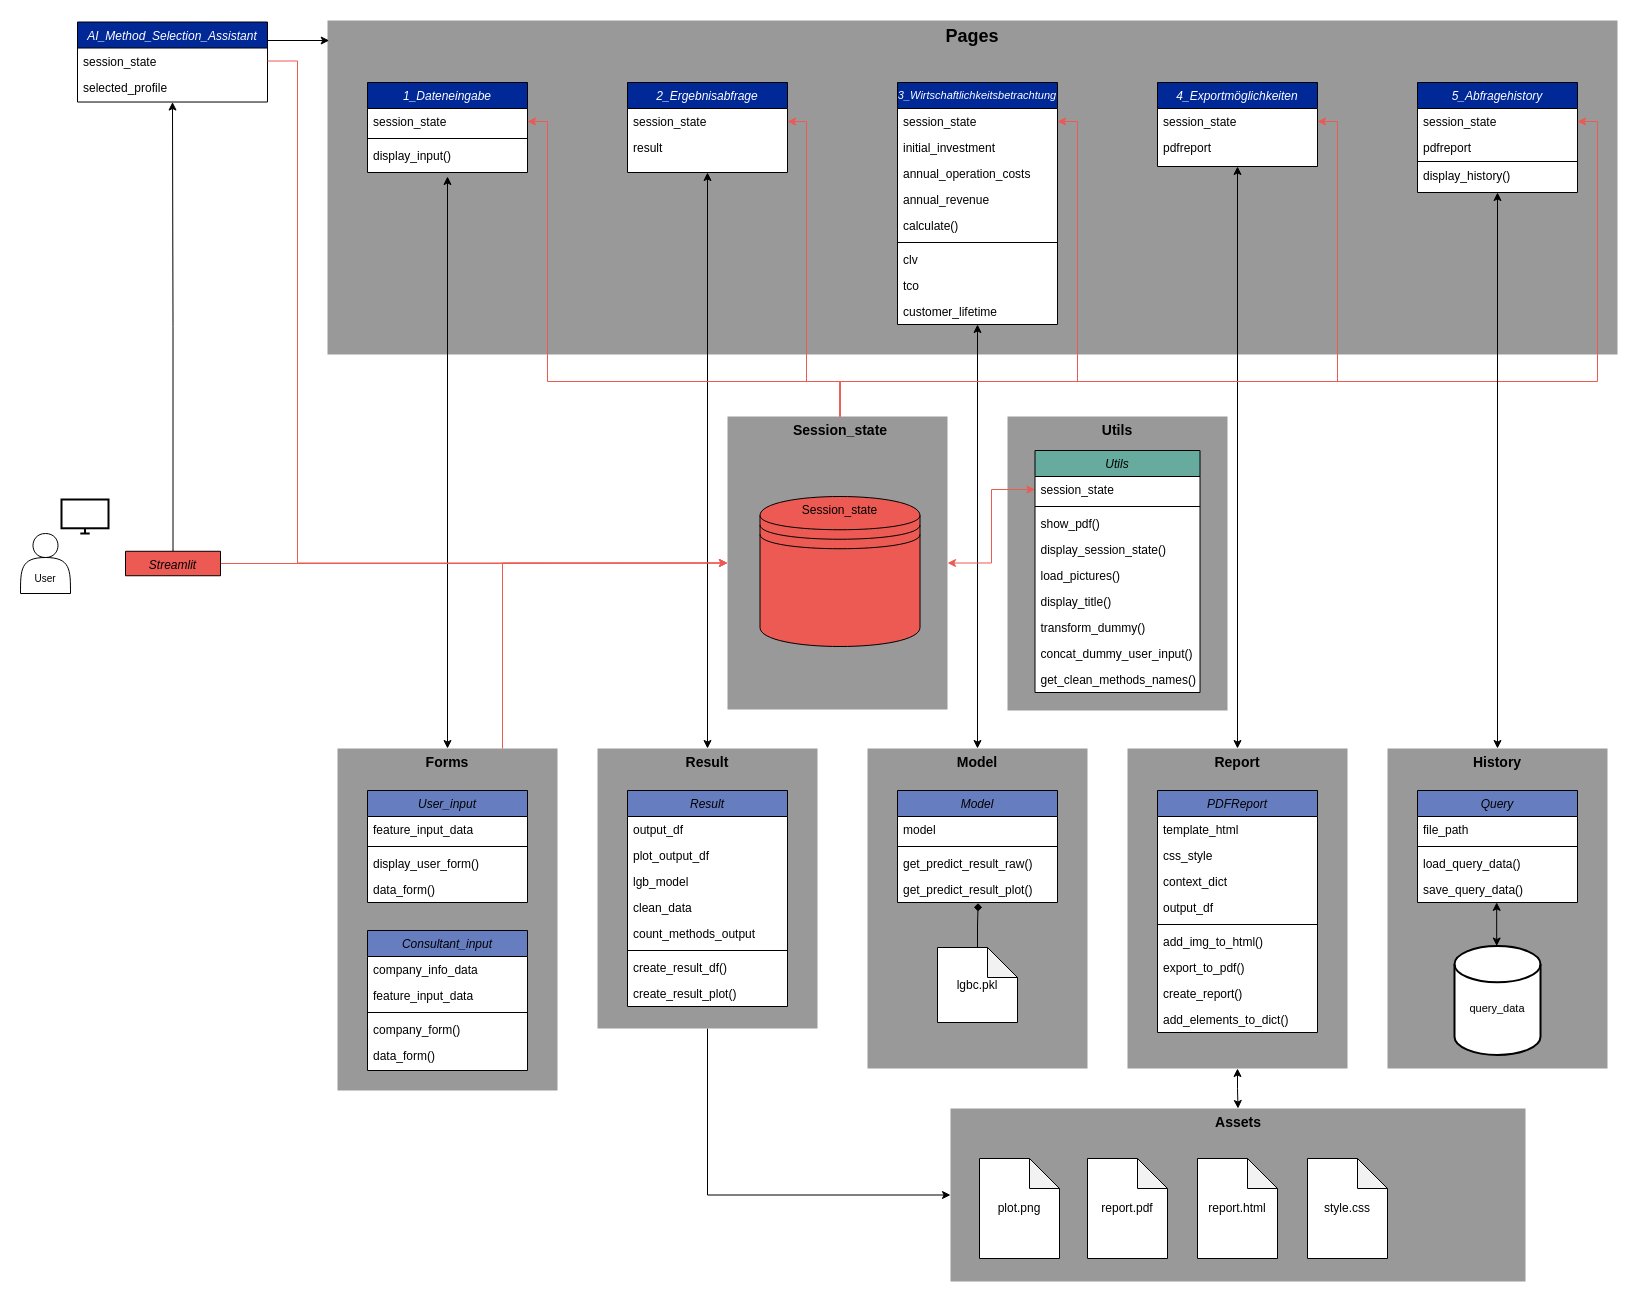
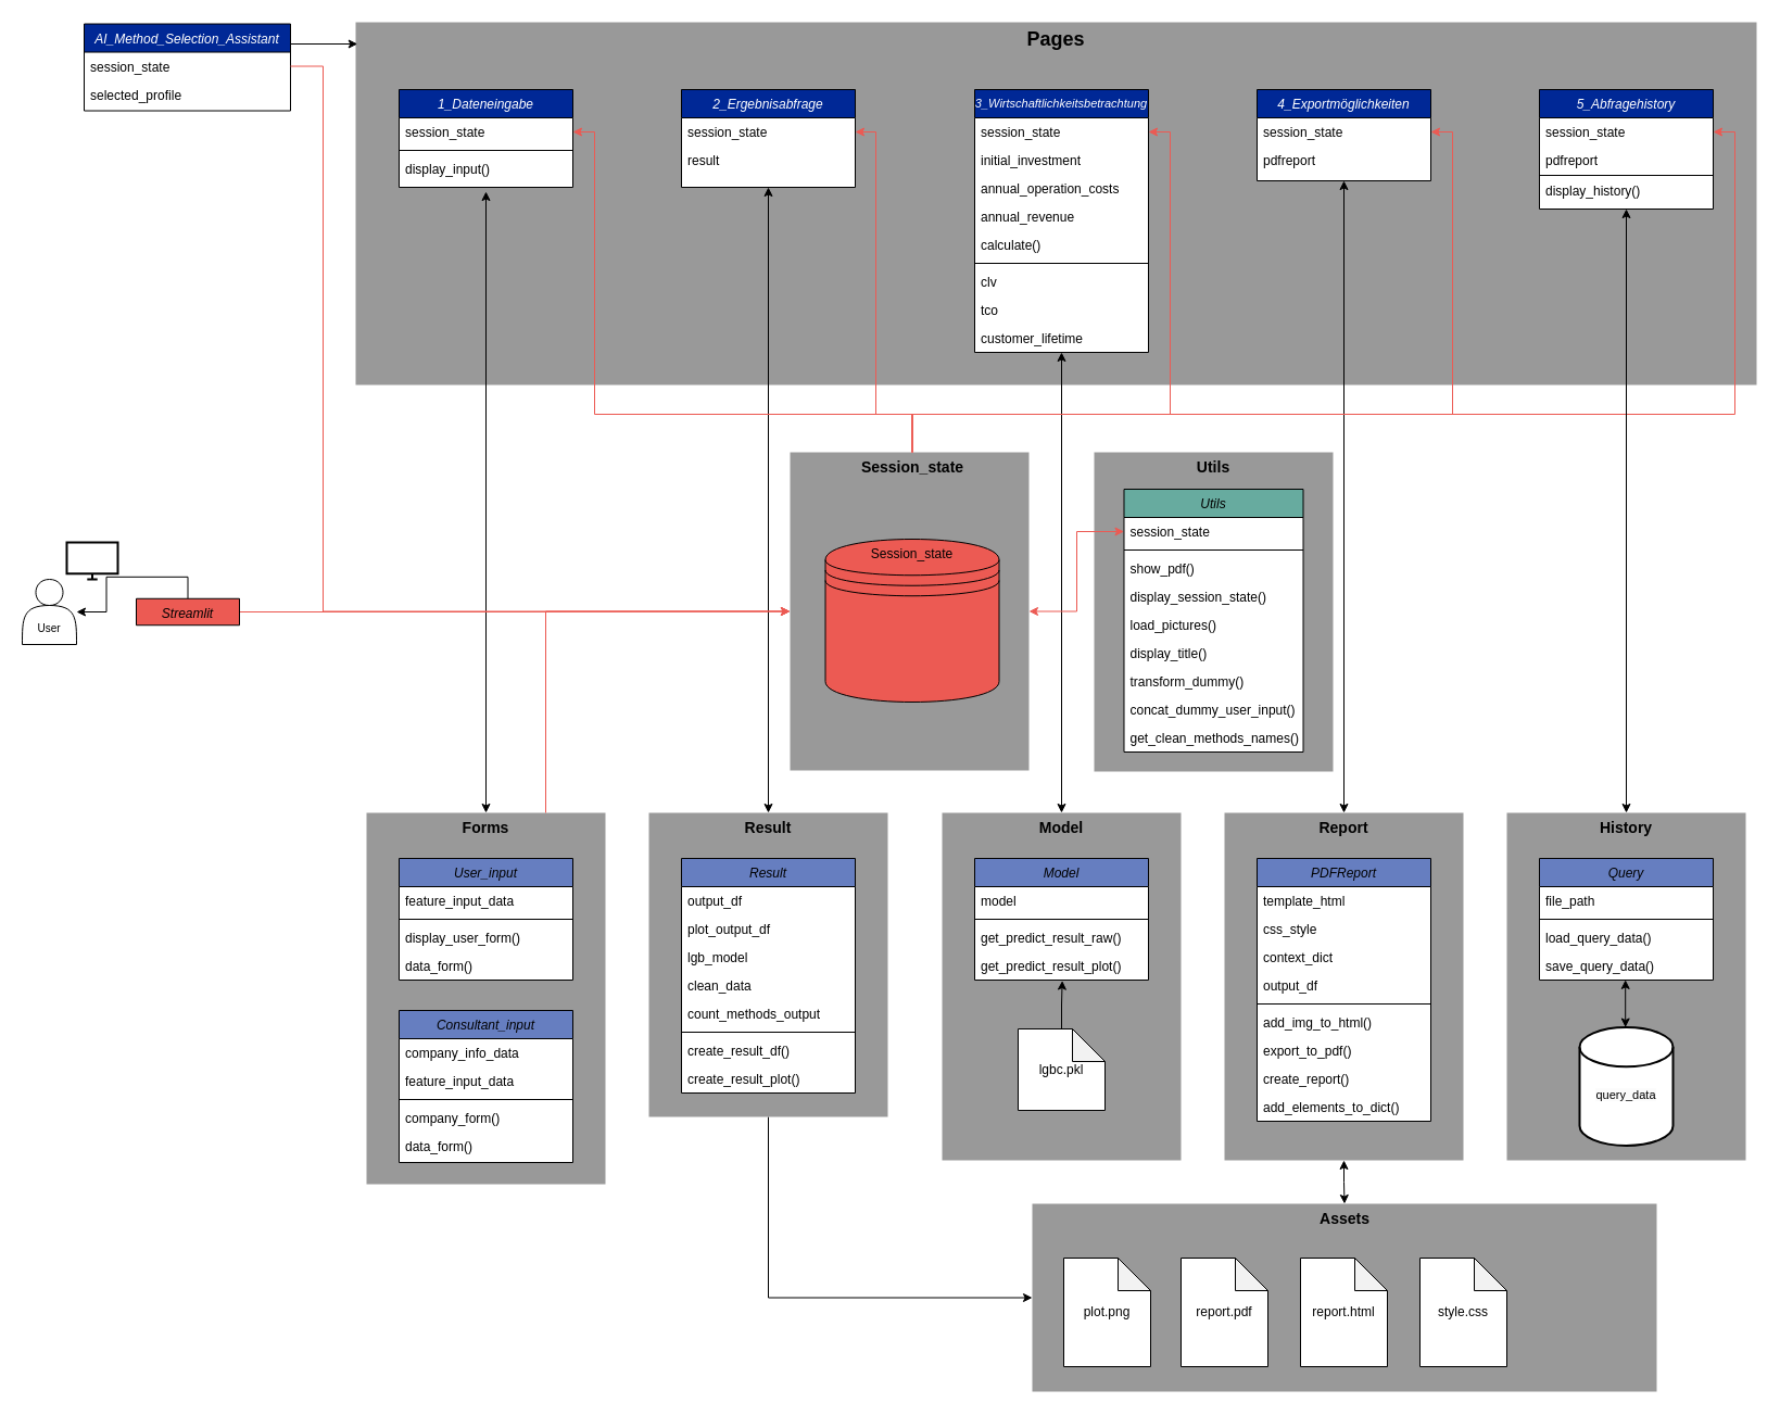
- <mxCell id="99" style="edgeStyle=orthogonalEdgeStyle;rounded=0;orthogonalLoop=1;jettySize=auto;html=1;exitX=0.5;exitY=0;exitDx=0;exitDy=0;entryX=0.5;entryY=1;entryDx=0;entryDy=0;" edge="1" parent="1" source="100" target="95"><mxGeometry relative="1" as="geometry" /></mxCell>
+ <mxCell id="99" style="edgeStyle=orthogonalEdgeStyle;rounded=0;orthogonalLoop=1;jettySize=auto;html=1;exitX=0.5;exitY=0;exitDx=0;exitDy=0;" edge="1" parent="1" source="100" target="22"><mxGeometry relative="1" as="geometry" /></mxCell>
- <mxCell id="110" style="edgeStyle=orthogonalEdgeStyle;rounded=0;orthogonalLoop=1;jettySize=auto;html=1;exitX=0.5;exitY=0;exitDx=0;exitDy=0;exitPerimeter=0;entryX=0.504;entryY=1.023;entryDx=0;entryDy=0;entryPerimeter=0;endArrow=diamond;" parent="1" source="111" target="45" edge="1"><mxGeometry relative="1" as="geometry" /></mxCell>
+ <mxCell id="110" style="edgeStyle=orthogonalEdgeStyle;rounded=0;orthogonalLoop=1;jettySize=auto;html=1;exitX=0.5;exitY=0;exitDx=0;exitDy=0;exitPerimeter=0;entryX=0.504;entryY=1.023;entryDx=0;entryDy=0;entryPerimeter=0;" parent="1" source="111" target="45" edge="1"><mxGeometry relative="1" as="geometry" /></mxCell>
